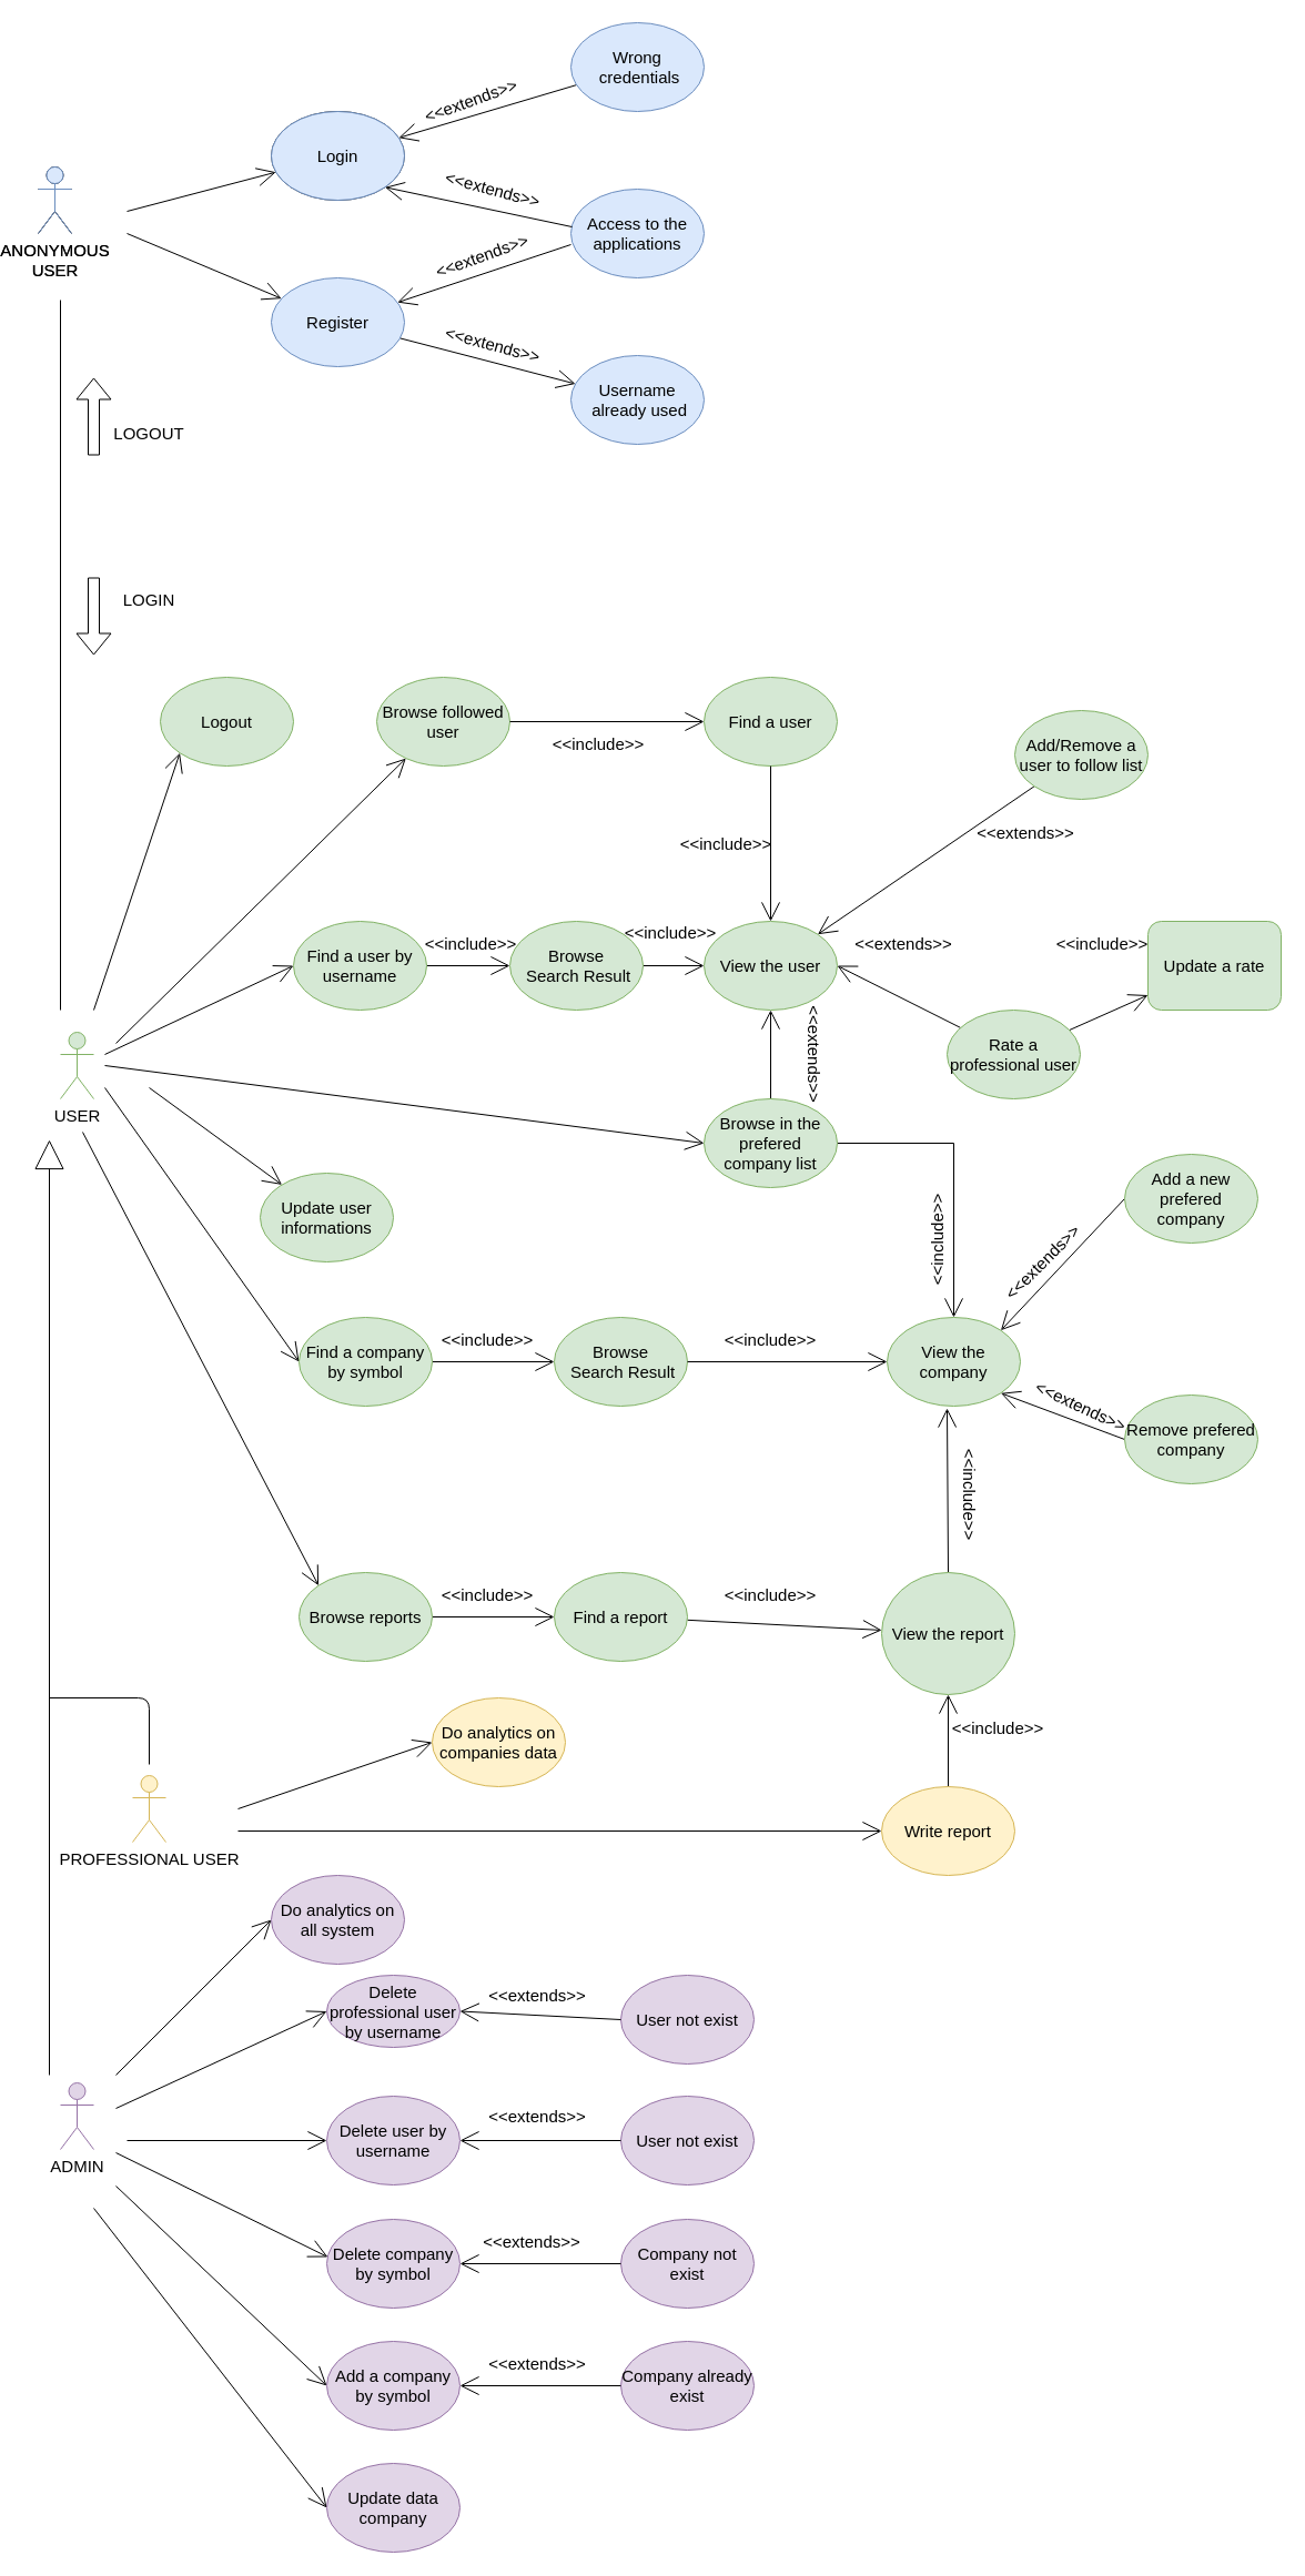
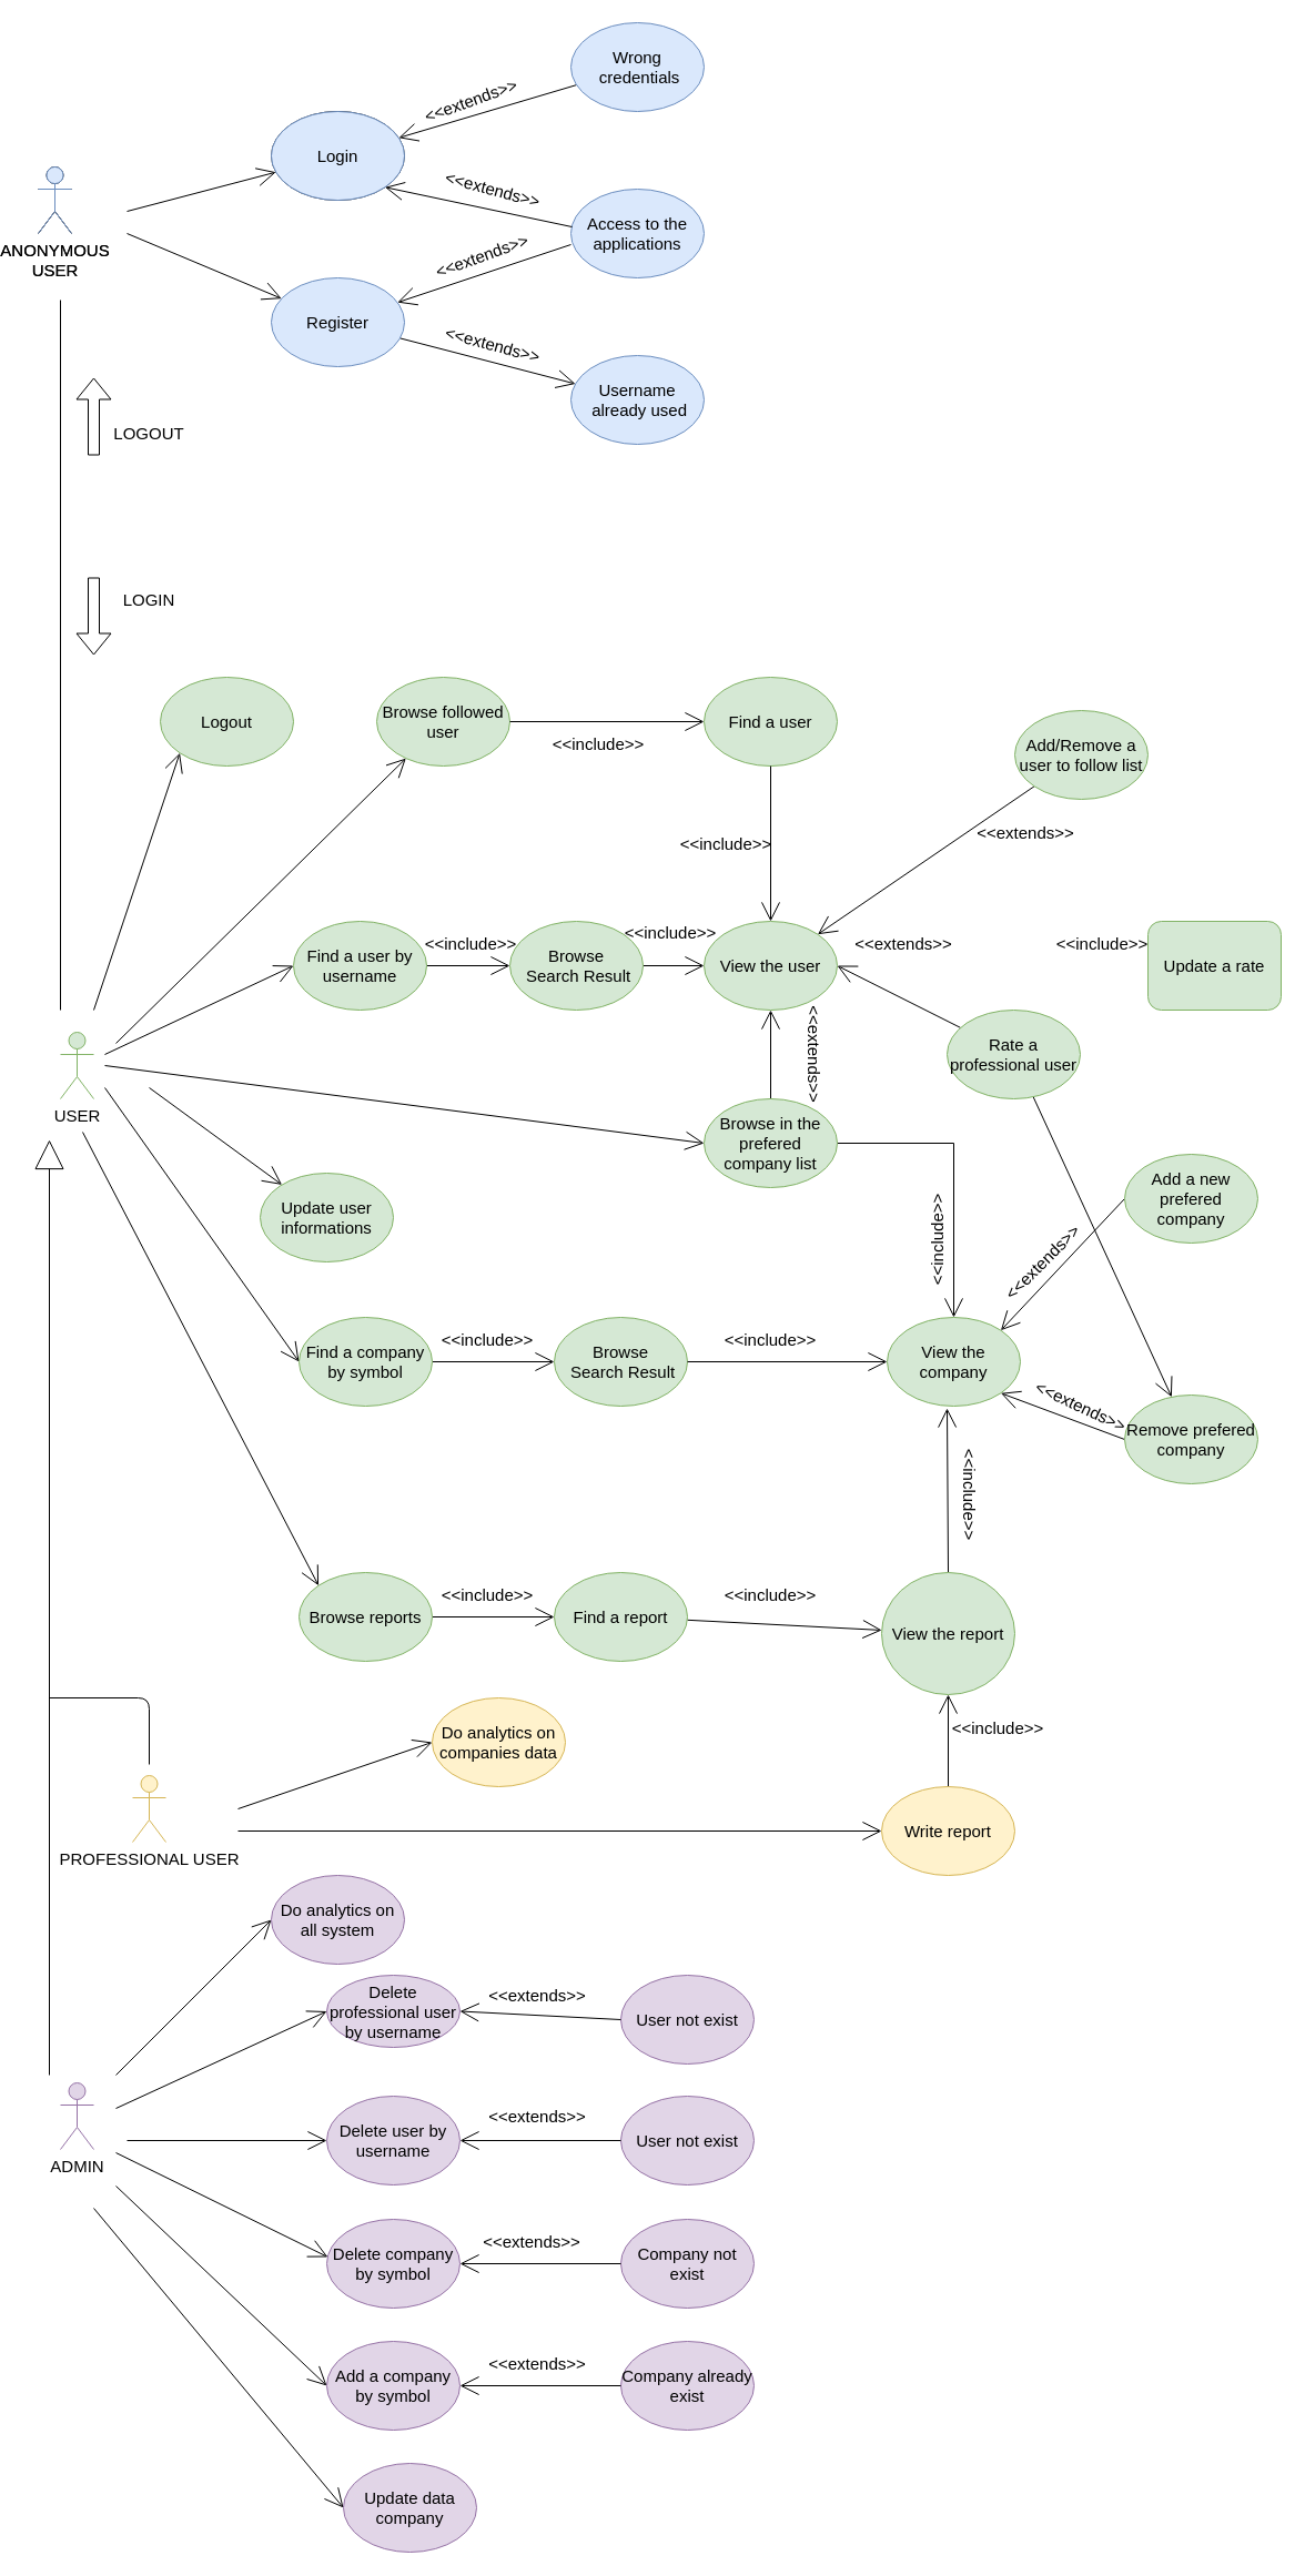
- <mxCell id="8" value="" style="edgeStyle=none;rounded=0;orthogonalLoop=1;jettySize=auto;html=1;endArrow=open;endFill=0;endSize=15;strokeWidth=1;fontSize=15;" parent="1" source="9" target="53" edge="1"><mxGeometry relative="1" as="geometry" /></mxCell>
+ <mxCell id="8" value="" style="edgeStyle=none;rounded=0;orthogonalLoop=1;jettySize=auto;html=1;endArrow=open;endFill=0;endSize=15;strokeWidth=1;fontSize=15;" parent="1" source="9" target="31" edge="1"><mxGeometry relative="1" as="geometry" /></mxCell>
- <mxCell id="94" value="Update data company" style="ellipse;whiteSpace=wrap;verticalAlign=middle;align=center;fontSize=15;fillColor=#e1d5e7;strokeColor=#9673a6;" parent="1" vertex="1"><mxGeometry x="280" y="2220" width="120" height="80" as="geometry" /></mxCell>
+ <mxCell id="94" value="Update data company" style="ellipse;whiteSpace=wrap;verticalAlign=middle;align=center;fontSize=15;fillColor=#e1d5e7;strokeColor=#9673a6;" parent="1" vertex="1"><mxGeometry x="295" y="2220" width="120" height="80" as="geometry" /></mxCell>
